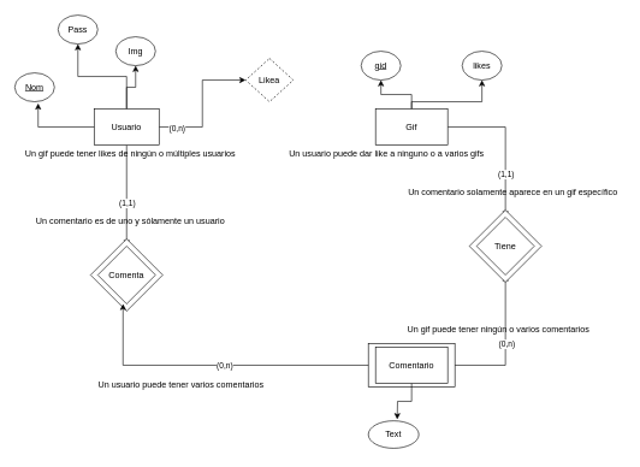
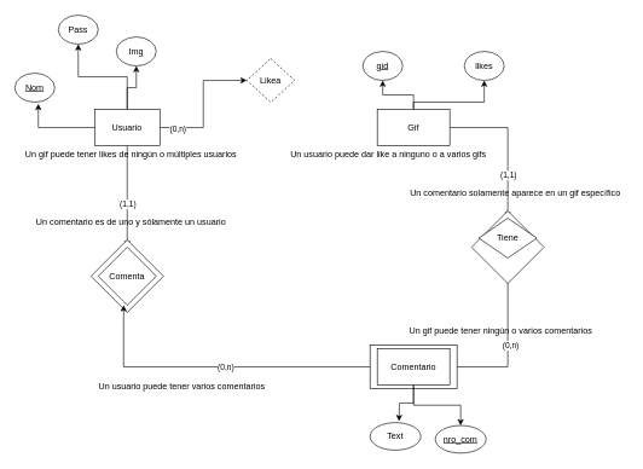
- <mxCell id="22" value="Tiene" style="rhombus;whiteSpace=wrap;html=1;" vertex="1" parent="1"><mxGeometry x="660" y="300" width="80" height="80" as="geometry" /></mxCell>
+ <mxCell id="22" value="Tiene" style="rhombus;whiteSpace=wrap;html=1;" vertex="1" parent="1"><mxGeometry x="660" y="300" width="80" height="55" as="geometry" /></mxCell>
+ <mxCell id="25" style="edgeStyle=orthogonalEdgeStyle;rounded=0;orthogonalLoop=1;jettySize=auto;html=1;" edge="1" parent="1" source="26" target="40"><mxGeometry relative="1" as="geometry" /></mxCell>
+ <mxCell id="40" value="&lt;u&gt;nro_com&lt;/u&gt;" style="ellipse;whiteSpace=wrap;html=1;" vertex="1" parent="1"><mxGeometry x="600" y="586" width="70" height="38" as="geometry" /></mxCell>
